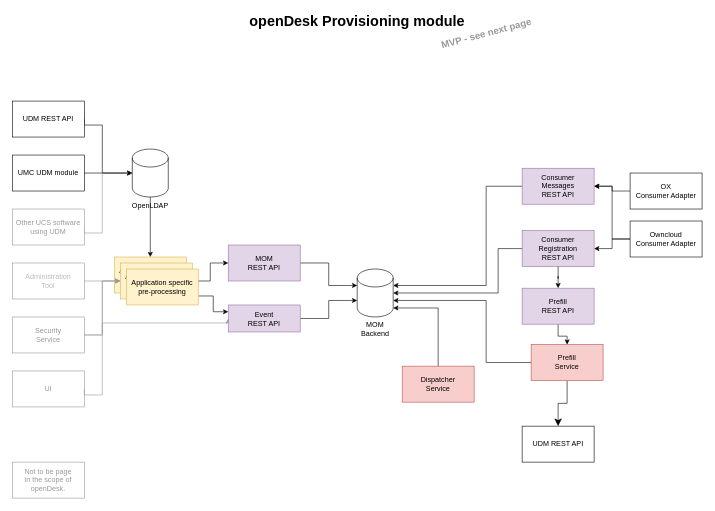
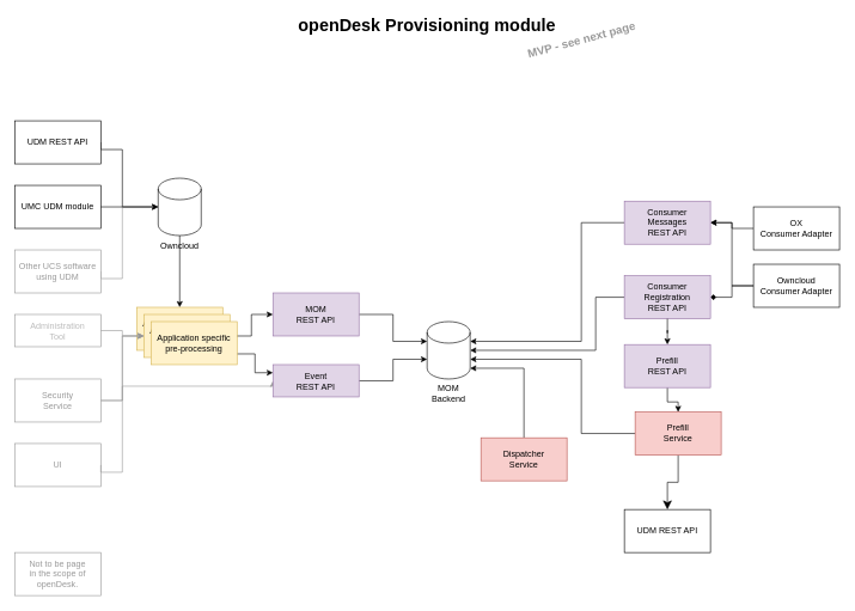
- <mxCell id="37" value="OpenLDAP" style="shape=cylinder3;whiteSpace=wrap;html=1;boundedLbl=1;backgroundOutline=1;size=15;strokeColor=#000000;fontSize=12;labelPosition=center;verticalLabelPosition=bottom;align=center;verticalAlign=top;" parent="1" vertex="1"><mxGeometry x="220" y="248" width="60" height="80" as="geometry" /></mxCell>
+ <mxCell id="37" value="Owncloud" style="shape=cylinder3;whiteSpace=wrap;html=1;boundedLbl=1;backgroundOutline=1;size=15;strokeColor=#000000;fontSize=12;labelPosition=center;verticalLabelPosition=bottom;align=center;verticalAlign=top;" parent="1" vertex="1"><mxGeometry x="220" y="248" width="60" height="80" as="geometry" /></mxCell>
- <mxCell id="12" style="edgeStyle=orthogonalEdgeStyle;rounded=0;orthogonalLoop=1;jettySize=auto;html=1;entryX=1;entryY=0.5;entryDx=0;entryDy=0;fontColor=#000000;exitX=0;exitY=0.5;exitDx=0;exitDy=0;" parent="1" source="6" target="30" edge="1"><mxGeometry relative="1" as="geometry" /></mxCell>
+ <mxCell id="12" style="edgeStyle=orthogonalEdgeStyle;rounded=0;orthogonalLoop=1;jettySize=auto;html=1;entryX=1;entryY=0.5;entryDx=0;entryDy=0;fontColor=#000000;exitX=0;exitY=0.5;exitDx=0;exitDy=0;endArrow=diamond;" parent="1" source="6" target="30" edge="1"><mxGeometry relative="1" as="geometry" /></mxCell>
- <mxCell id="10" value="Administration&lt;br&gt;Tool" style="whiteSpace=wrap;html=1;labelBackgroundColor=none;strokeColor=#999999;fontSize=12;textOpacity=65;fontColor=#999999;" parent="1" vertex="1"><mxGeometry x="20" y="438" width="120" height="60" as="geometry" /></mxCell>
+ <mxCell id="10" value="Administration&lt;br&gt;Tool" style="whiteSpace=wrap;html=1;labelBackgroundColor=none;strokeColor=#999999;fontSize=12;textOpacity=65;fontColor=#999999;" parent="1" vertex="1"><mxGeometry x="20" y="438" width="120" height="45" as="geometry" /></mxCell>
